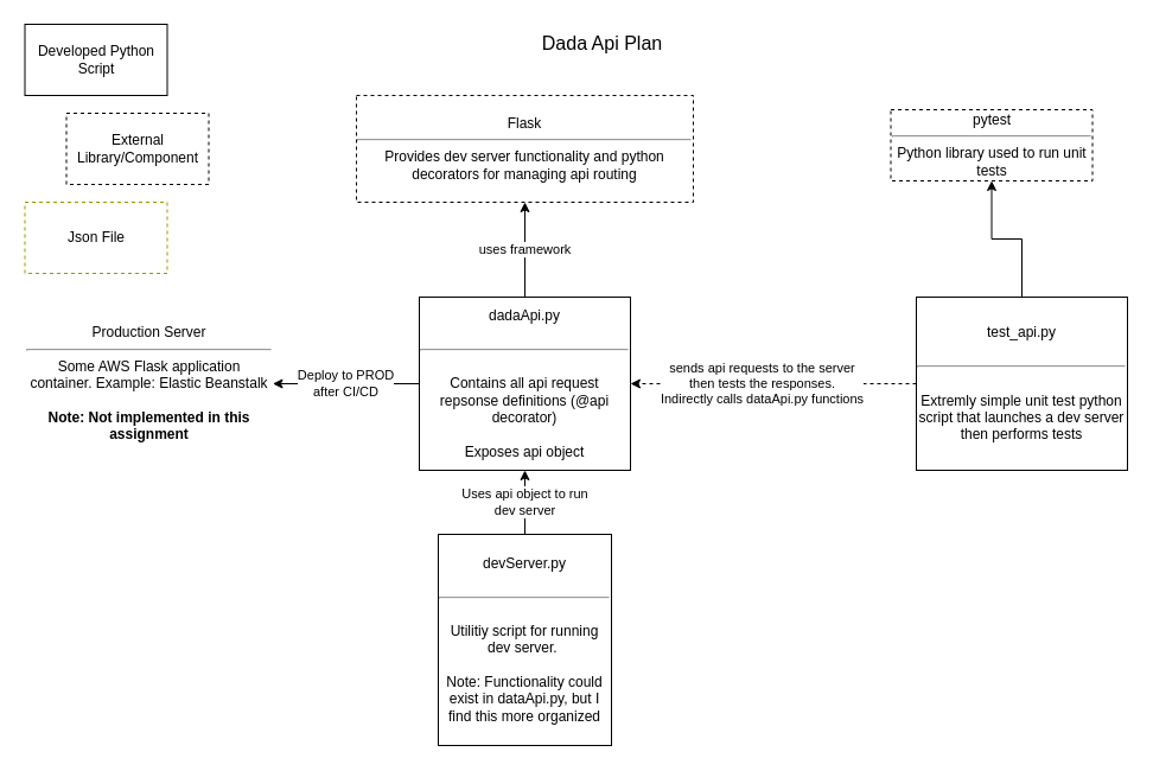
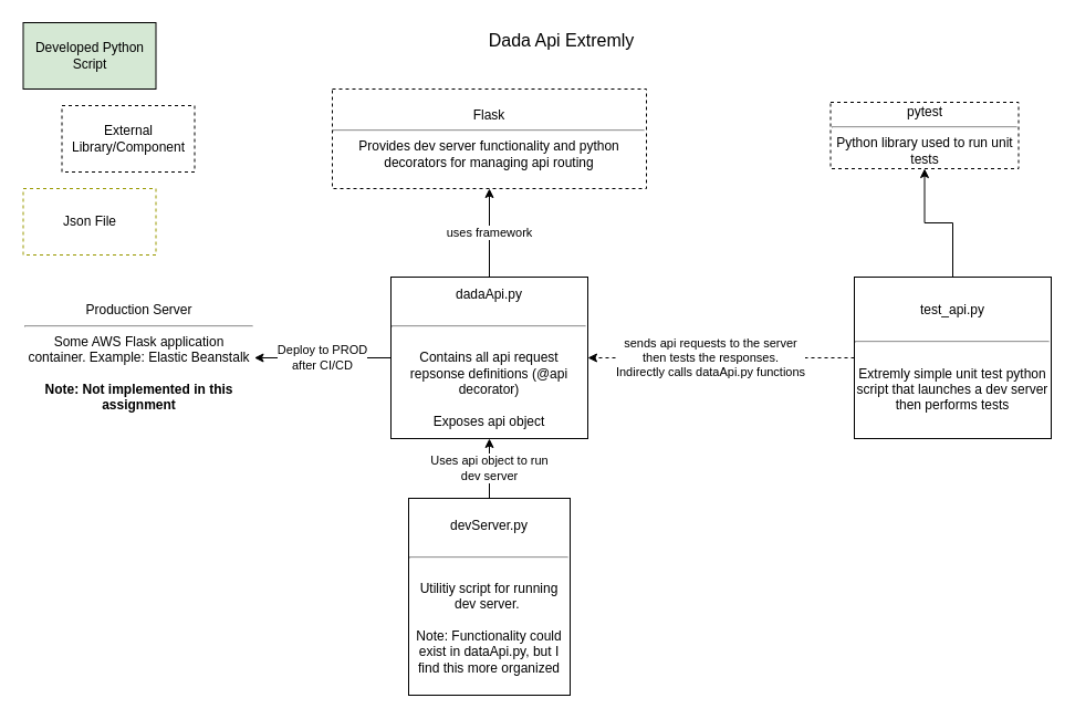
- <mxCell id="2" value="&lt;font style=&quot;font-size: 16px&quot;&gt;Dada Api Plan&lt;/font&gt;" style="text;html=1;strokeColor=none;fillColor=none;align=center;verticalAlign=middle;whiteSpace=wrap;rounded=0;" parent="1" vertex="1"><mxGeometry x="67" y="26" width="881" height="20" as="geometry" /></mxCell>
+ <mxCell id="2" value="&lt;font style=&quot;font-size: 16px&quot;&gt;Dada Api Extremly&lt;/font&gt;" style="text;html=1;strokeColor=none;fillColor=none;align=center;verticalAlign=middle;whiteSpace=wrap;rounded=0;" parent="1" vertex="1"><mxGeometry x="67" y="26" width="881" height="20" as="geometry" /></mxCell>
- <mxCell id="3" value="Developed Python Script" style="rounded=0;whiteSpace=wrap;html=1;" parent="1" vertex="1"><mxGeometry x="20.5" y="20" width="120" height="60" as="geometry" /></mxCell>
+ <mxCell id="3" value="Developed Python Script" style="rounded=0;whiteSpace=wrap;html=1;fillColor=#d5e8d4;" parent="1" vertex="1"><mxGeometry x="20.5" y="20" width="120" height="60" as="geometry" /></mxCell>
